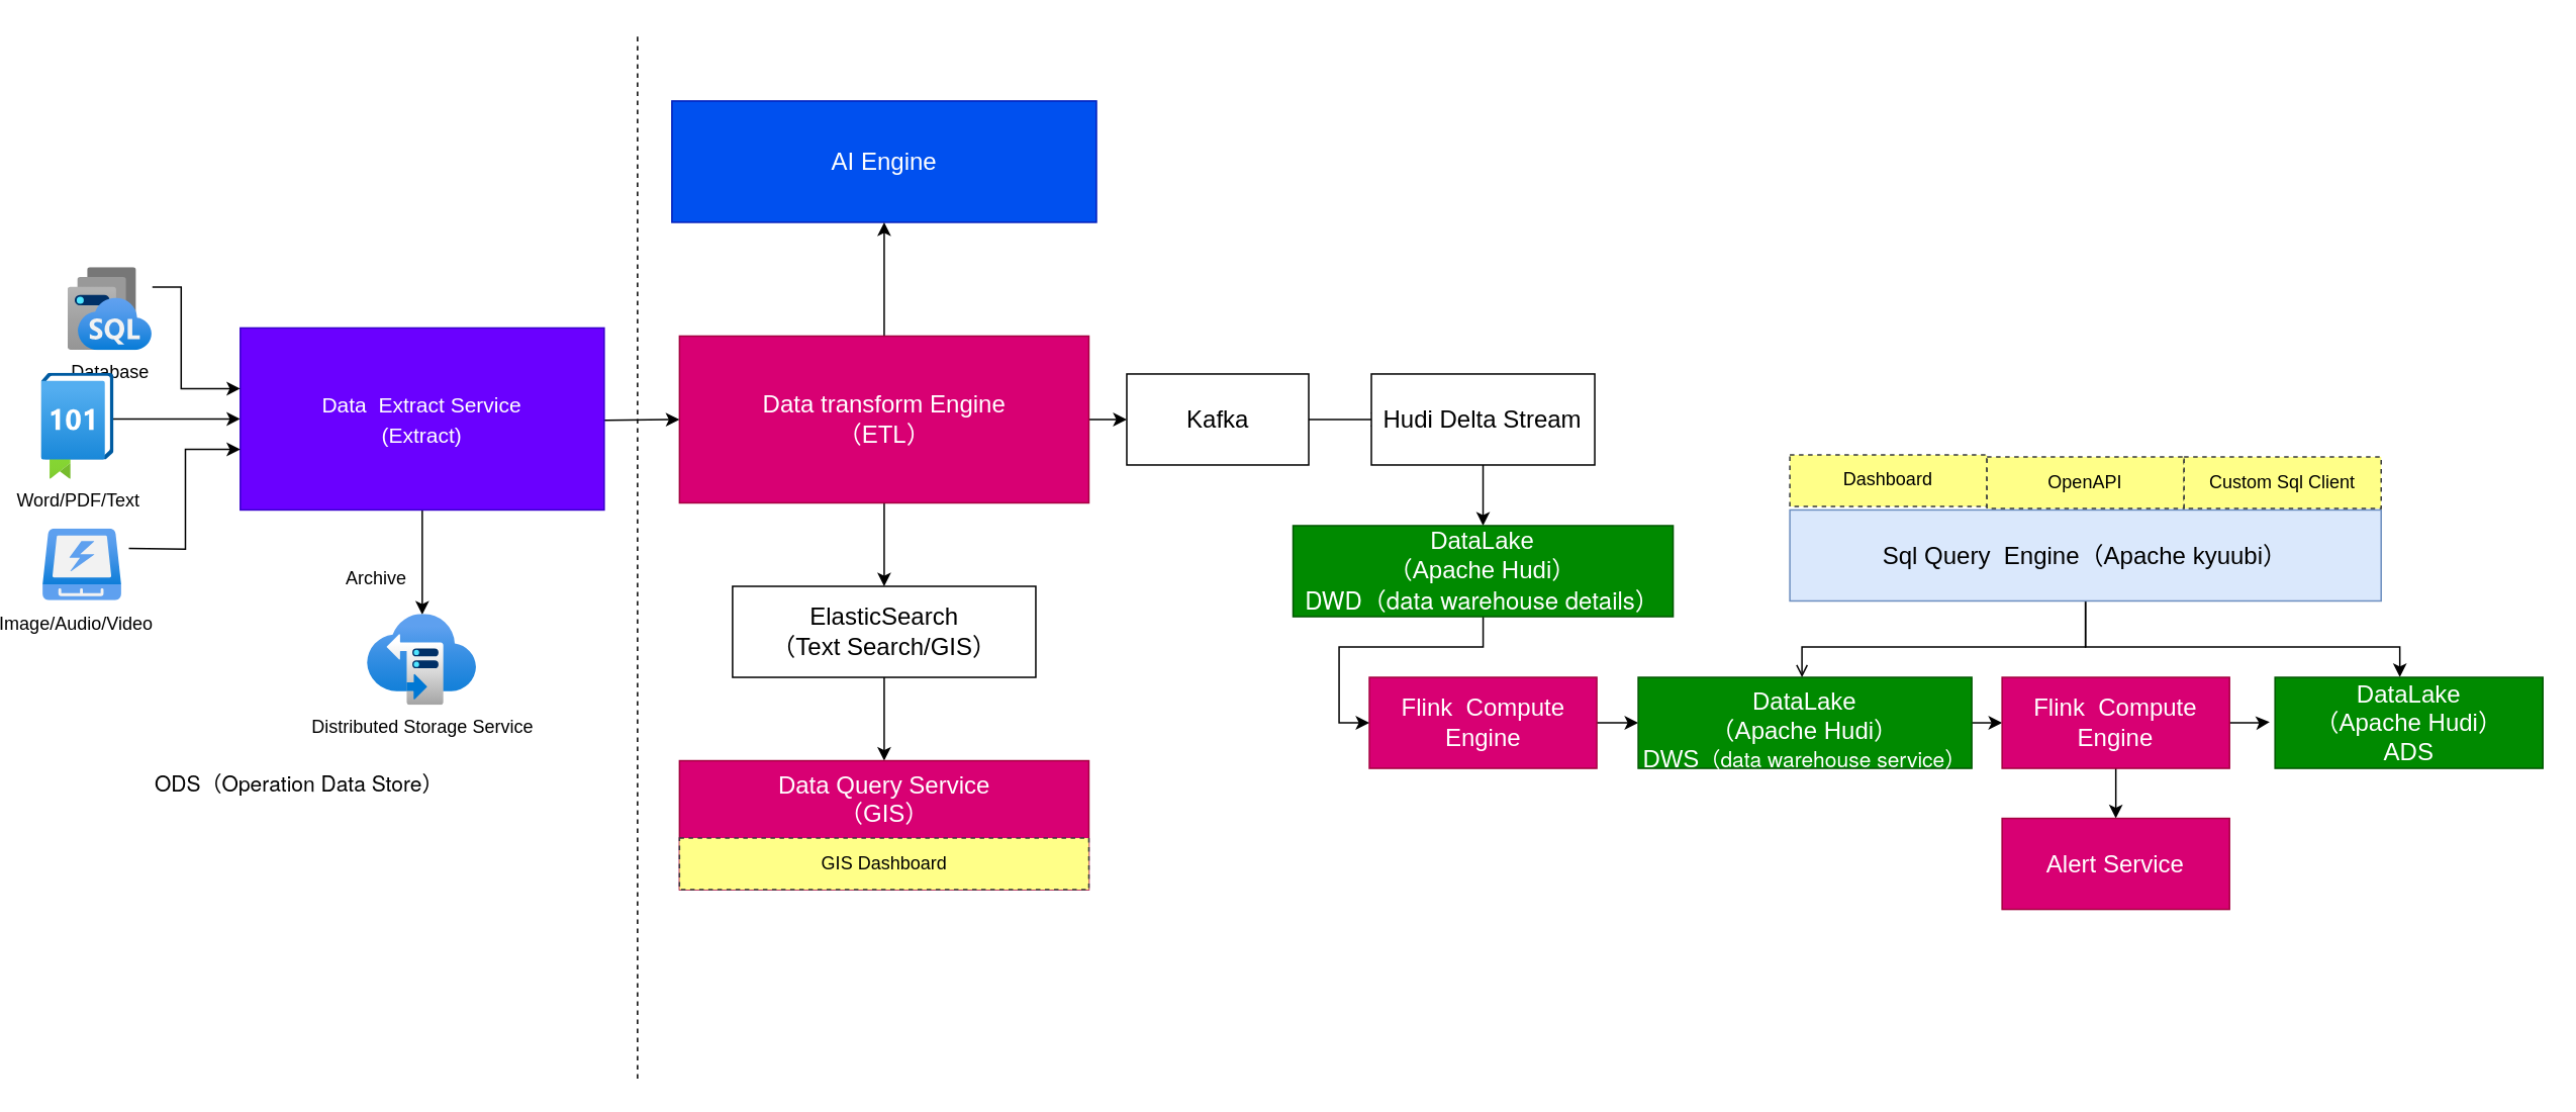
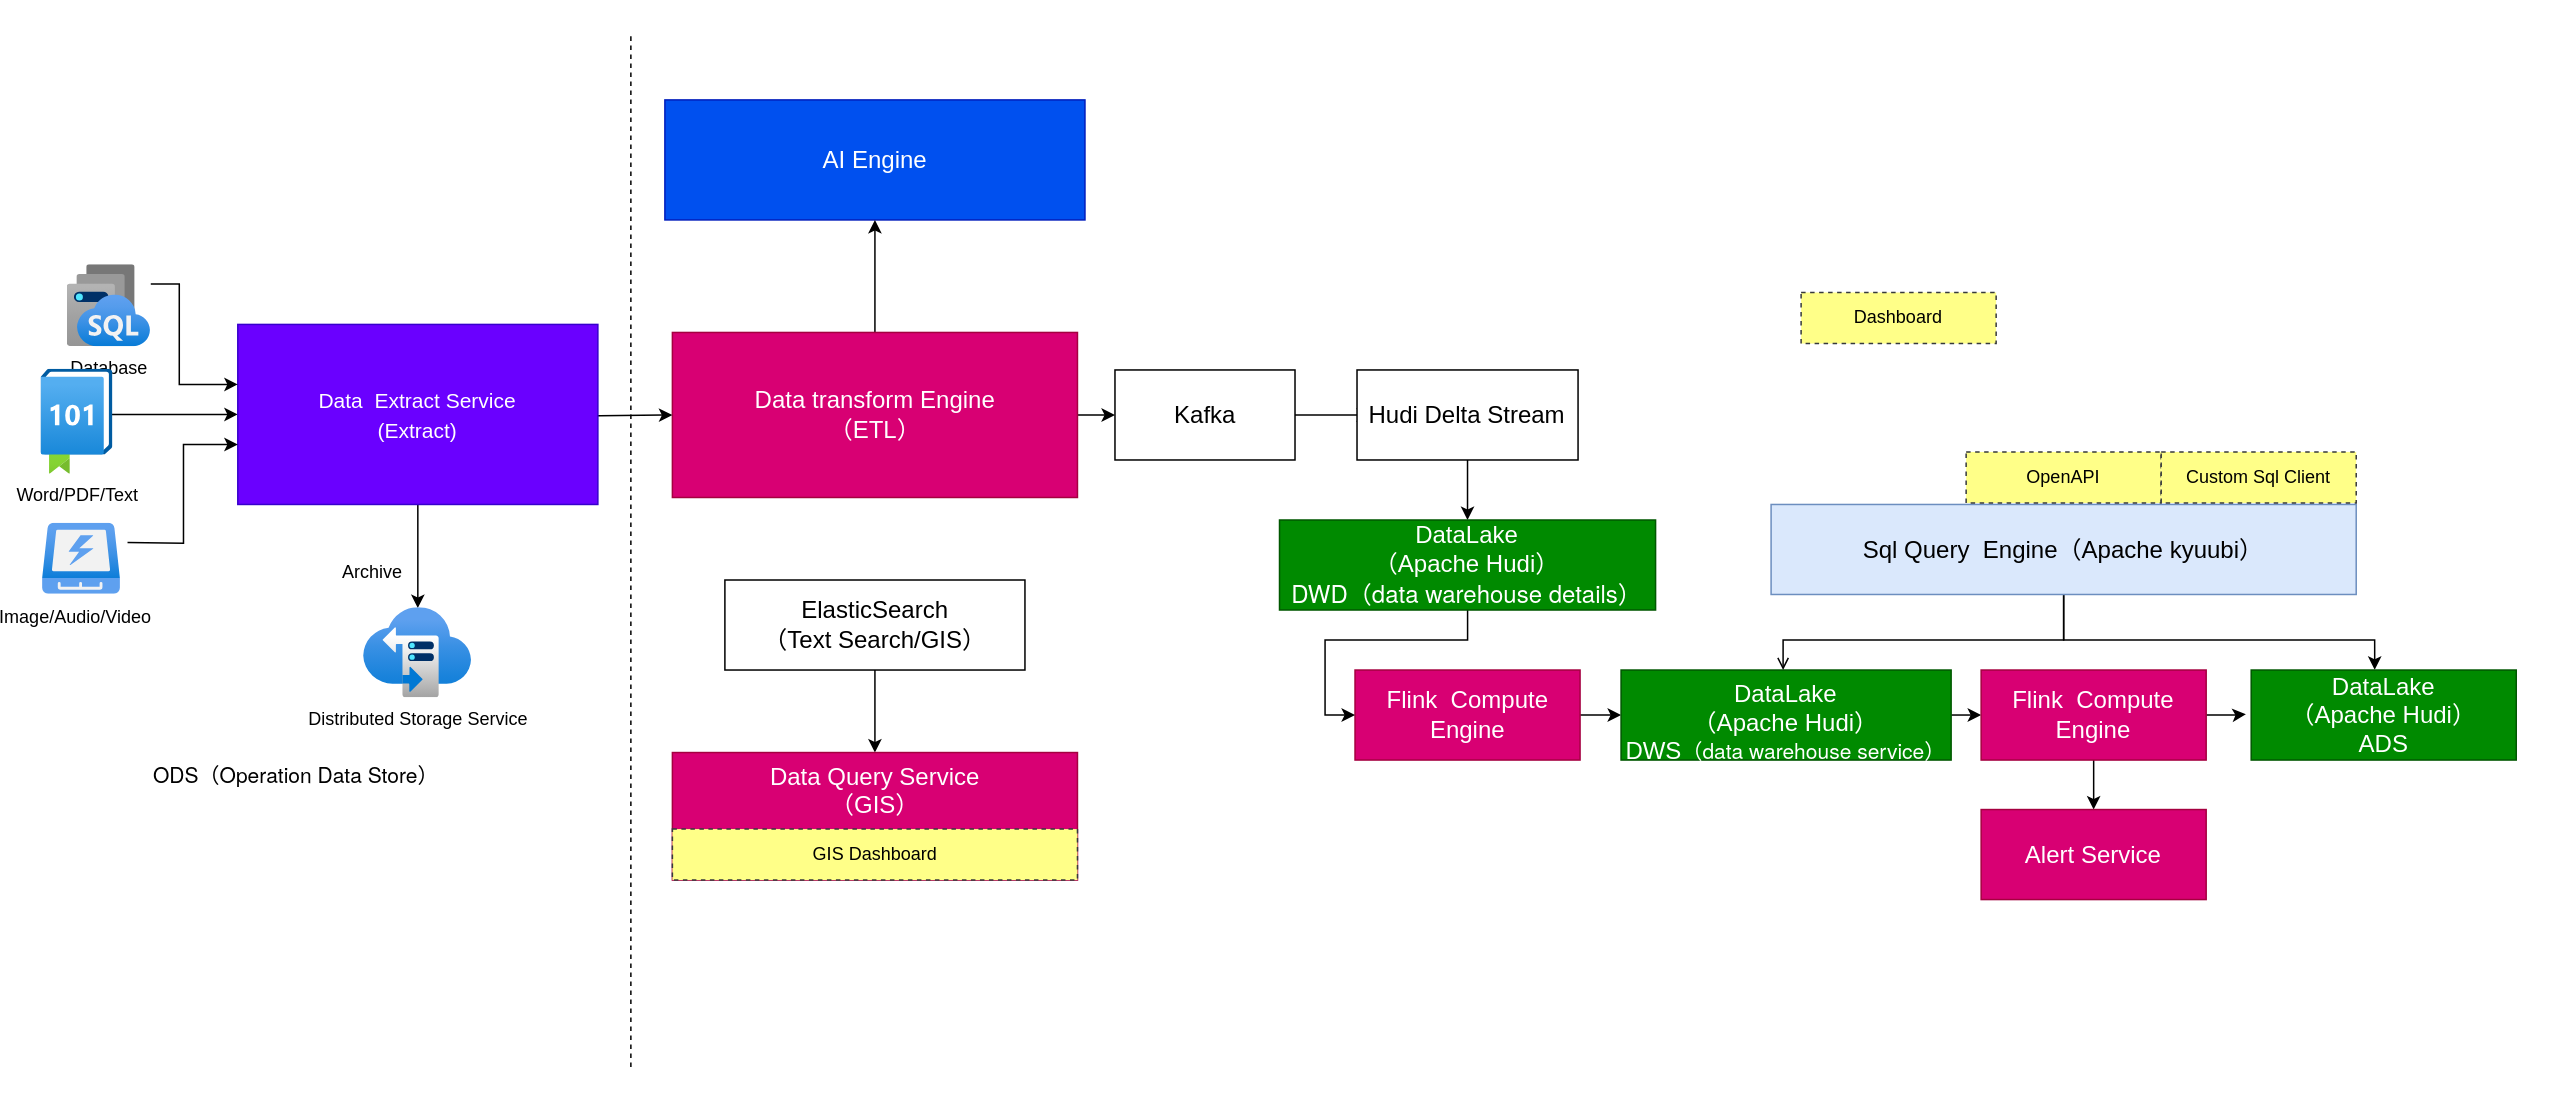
- <mxCell id="41" value="Dashboard" style="rounded=0;whiteSpace=wrap;html=1;labelBackgroundColor=none;dashed=1;fillColor=#ffff88;strokeColor=#36393d;" vertex="1" parent="1"><mxGeometry x="1180" y="299.38" width="130" height="34" as="geometry" /></mxCell>
+ <mxCell id="41" value="Dashboard" style="rounded=0;whiteSpace=wrap;html=1;labelBackgroundColor=none;dashed=1;fillColor=#ffff88;strokeColor=#36393d;" vertex="1" parent="1"><mxGeometry x="1200" y="194.38" width="130" height="34" as="geometry" /></mxCell>
- <mxCell id="5" value="" style="edgeStyle=orthogonalEdgeStyle;rounded=0;orthogonalLoop=1;jettySize=auto;html=1;fontColor=#000000;fontSize=16;" edge="1" parent="1" source="8" target="12"><mxGeometry relative="1" as="geometry" /></mxCell>
